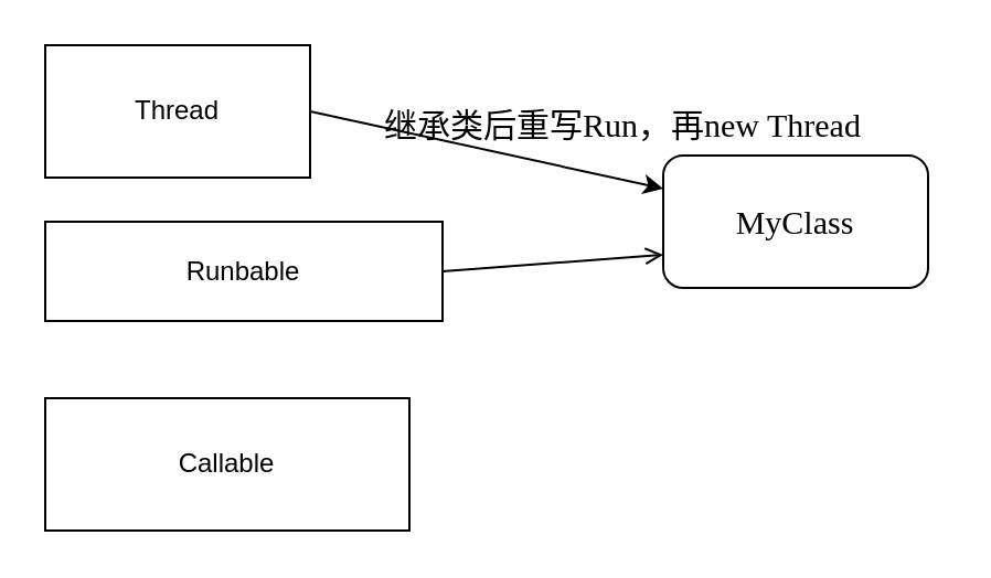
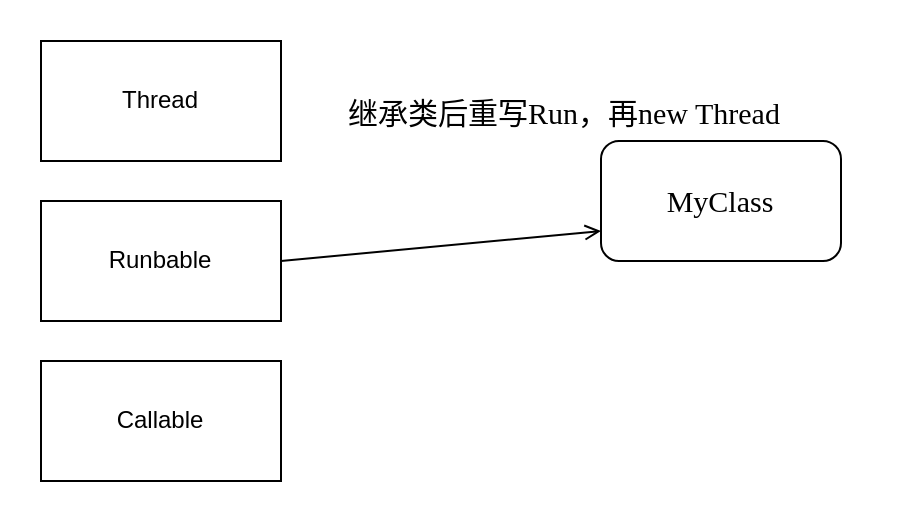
- <mxCell id="2" style="rounded=0;orthogonalLoop=1;jettySize=auto;html=1;exitX=1;exitY=0.5;exitDx=0;exitDy=0;entryX=0;entryY=0.25;entryDx=0;entryDy=0;fontFamily=Georgia;fontSize=15;" edge="1" parent="1" source="3" target="7"><mxGeometry relative="1" as="geometry" /></mxCell>
- <mxCell id="5" value="Runbable" style="rounded=0;whiteSpace=wrap;html=1;" vertex="1" parent="1"><mxGeometry x="20" y="100" width="180" height="45" as="geometry" /></mxCell>
+ <mxCell id="5" value="Runbable" style="rounded=0;whiteSpace=wrap;html=1;" vertex="1" parent="1"><mxGeometry x="20" y="100" width="120" height="60" as="geometry" /></mxCell>
- <mxCell id="6" value="Callable" style="rounded=0;whiteSpace=wrap;html=1;" vertex="1" parent="1"><mxGeometry x="20" y="180" width="165" height="60" as="geometry" /></mxCell>
+ <mxCell id="6" value="Callable" style="rounded=0;whiteSpace=wrap;html=1;" vertex="1" parent="1"><mxGeometry x="20" y="180" width="120" height="60" as="geometry" /></mxCell>
